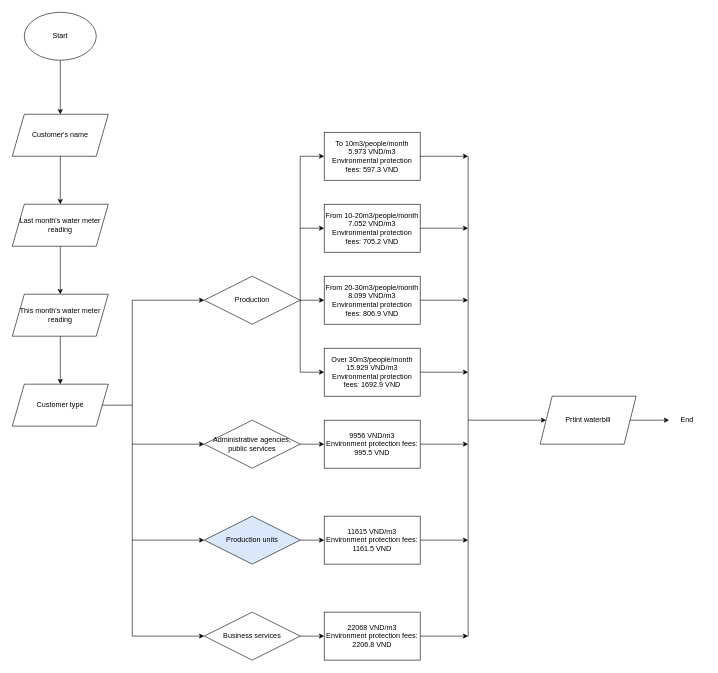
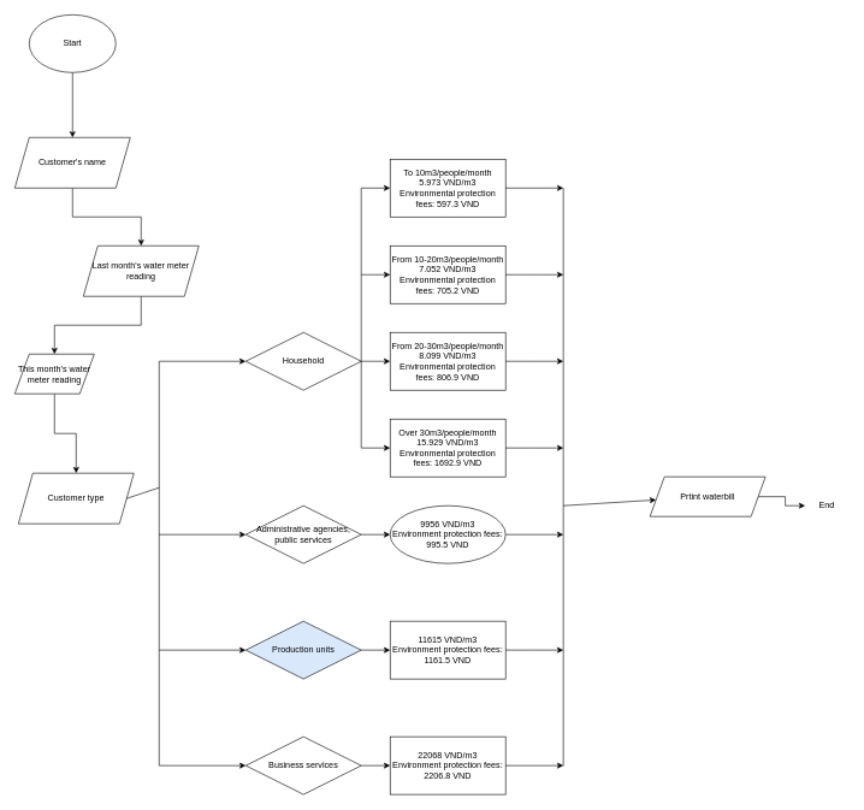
- <mxCell id="7" value="Last month's water meter reading" style="shape=parallelogram;perimeter=parallelogramPerimeter;whiteSpace=wrap;html=1;fixedSize=1;rounded=0;" vertex="1" parent="1"><mxGeometry x="20" y="340" width="160" height="70" as="geometry" /></mxCell>
+ <mxCell id="7" value="Last month's water meter reading" style="shape=parallelogram;perimeter=parallelogramPerimeter;whiteSpace=wrap;html=1;fixedSize=1;rounded=0;" vertex="1" parent="1"><mxGeometry x="115" y="340" width="160" height="70" as="geometry" /></mxCell>
- <mxCell id="14" value="Production" style="rhombus;whiteSpace=wrap;html=1;" vertex="1" parent="1"><mxGeometry x="340" y="460" width="160" height="80" as="geometry" /></mxCell>
+ <mxCell id="14" value="Household" style="rhombus;whiteSpace=wrap;html=1;" vertex="1" parent="1"><mxGeometry x="340" y="460" width="160" height="80" as="geometry" /></mxCell>
- <mxCell id="9" value="This month's water meter reading" style="shape=parallelogram;perimeter=parallelogramPerimeter;whiteSpace=wrap;html=1;fixedSize=1;rounded=0;" vertex="1" parent="1"><mxGeometry x="20" y="490" width="160" height="70" as="geometry" /></mxCell>
+ <mxCell id="9" value="This month's water meter reading" style="shape=parallelogram;perimeter=parallelogramPerimeter;whiteSpace=wrap;html=1;fixedSize=1;rounded=0;" vertex="1" parent="1"><mxGeometry x="20" y="490" width="110" height="55" as="geometry" /></mxCell>
- <mxCell id="10" value="Customer type" style="shape=parallelogram;perimeter=parallelogramPerimeter;whiteSpace=wrap;html=1;fixedSize=1;rounded=0;" vertex="1" parent="1"><mxGeometry x="20" y="640" width="160" height="70" as="geometry" /></mxCell>
+ <mxCell id="10" value="Customer type" style="shape=parallelogram;perimeter=parallelogramPerimeter;whiteSpace=wrap;html=1;fixedSize=1;rounded=0;" vertex="1" parent="1"><mxGeometry x="25" y="655" width="160" height="70" as="geometry" /></mxCell>
- <mxCell id="47" value="Prtint waterbill" style="shape=parallelogram;perimeter=parallelogramPerimeter;whiteSpace=wrap;html=1;fixedSize=1;" vertex="1" parent="1"><mxGeometry x="900" y="660" width="160" height="80" as="geometry" /></mxCell>
+ <mxCell id="47" value="Prtint waterbill" style="shape=parallelogram;perimeter=parallelogramPerimeter;whiteSpace=wrap;html=1;fixedSize=1;" vertex="1" parent="1"><mxGeometry x="900" y="660" width="160" height="55" as="geometry" /></mxCell>
- <mxCell id="38" value="9956 VND/m3&lt;br&gt;Environment protection fees: 995.5 VND" style="whiteSpace=wrap;html=1;" vertex="1" parent="1"><mxGeometry x="540" y="700" width="160" height="80" as="geometry" /></mxCell>
+ <mxCell id="38" value="9956 VND/m3&lt;br&gt;Environment protection fees: 995.5 VND" style="ellipse;whiteSpace=wrap;html=1;" vertex="1" parent="1"><mxGeometry x="540" y="700" width="160" height="80" as="geometry" /></mxCell>
